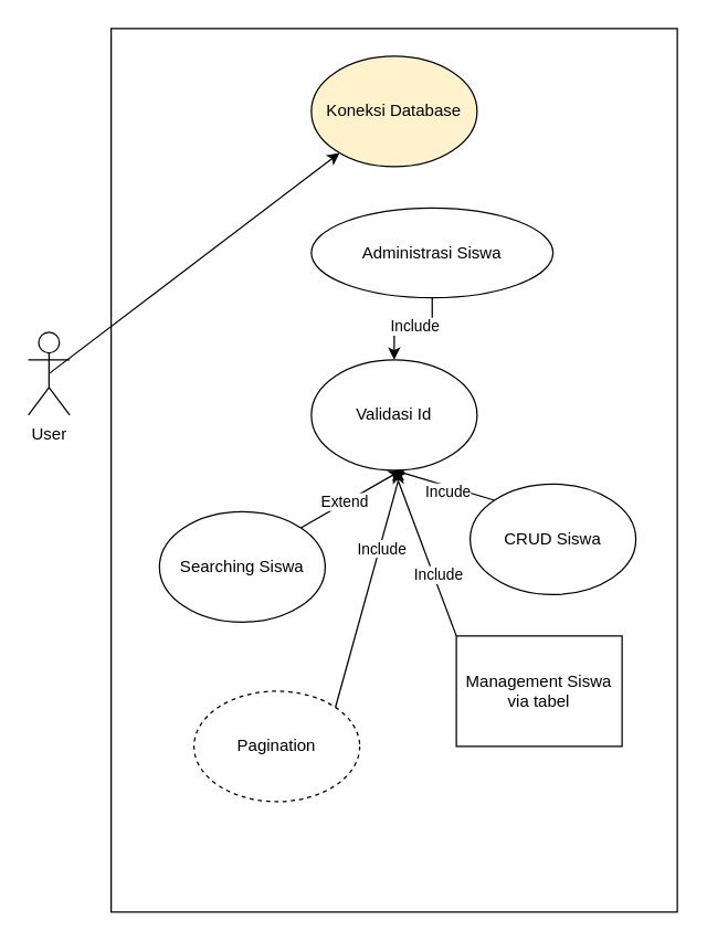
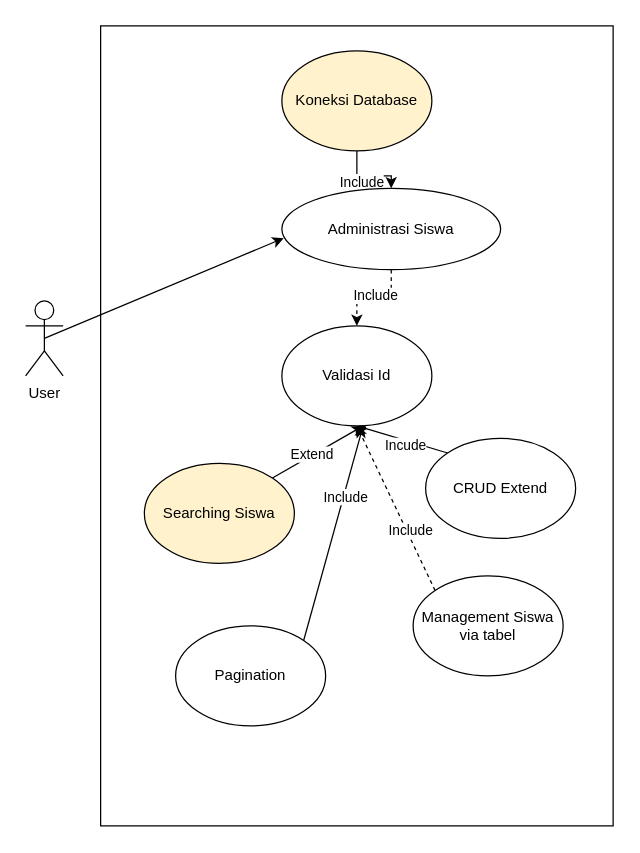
+ <mxCell id="4" style="edgeStyle=orthogonalEdgeStyle;rounded=0;orthogonalLoop=1;jettySize=auto;html=1;exitX=0.5;exitY=1;exitDx=0;exitDy=0;entryX=0.5;entryY=0;entryDx=0;entryDy=0;" edge="1" parent="1" source="6" target="9"><mxGeometry relative="1" as="geometry" /></mxCell>
+ <mxCell id="5" value="Include" style="edgeLabel;html=1;align=center;verticalAlign=middle;resizable=0;points=[];" vertex="1" connectable="0" parent="4"><mxGeometry x="-0.2" y="-4" relative="1" as="geometry"><mxPoint as="offset" /></mxGeometry></mxCell>
- <mxCell id="23" style="rounded=0;orthogonalLoop=1;jettySize=auto;html=1;exitX=0.5;exitY=0.5;exitDx=0;exitDy=0;exitPerimeter=0;" edge="1" parent="1" source="2" target="6"><mxGeometry relative="1" as="geometry" /></mxCell>
+ <mxCell id="23" style="rounded=0;orthogonalLoop=1;jettySize=auto;html=1;exitX=0.5;exitY=0.5;exitDx=0;exitDy=0;exitPerimeter=0;entryX=0.008;entryY=0.613;entryDx=0;entryDy=0;entryPerimeter=0;" edge="1" parent="1" source="2" target="9"><mxGeometry relative="1" as="geometry" /></mxCell>
- <mxCell id="7" style="edgeStyle=orthogonalEdgeStyle;rounded=0;orthogonalLoop=1;jettySize=auto;html=1;exitX=0.5;exitY=1;exitDx=0;exitDy=0;entryX=0.5;entryY=0;entryDx=0;entryDy=0;" edge="1" parent="1" source="9" target="22"><mxGeometry relative="1" as="geometry" /></mxCell>
+ <mxCell id="7" style="edgeStyle=orthogonalEdgeStyle;rounded=0;orthogonalLoop=1;jettySize=auto;html=1;exitX=0.5;exitY=1;exitDx=0;exitDy=0;entryX=0.5;entryY=0;entryDx=0;entryDy=0;dashed=1;" edge="1" parent="1" source="9" target="22"><mxGeometry relative="1" as="geometry" /></mxCell>
- <mxCell id="12" value="CRUD Siswa" style="ellipse;whiteSpace=wrap;html=1;" vertex="1" parent="1"><mxGeometry x="340" y="350" width="120" height="80" as="geometry" /></mxCell>
+ <mxCell id="12" value="CRUD Extend" style="ellipse;whiteSpace=wrap;html=1;" vertex="1" parent="1"><mxGeometry x="340" y="350" width="120" height="80" as="geometry" /></mxCell>
- <mxCell id="13" style="rounded=0;orthogonalLoop=1;jettySize=auto;html=1;exitX=0;exitY=0;exitDx=0;exitDy=0;entryX=0.5;entryY=1;entryDx=0;entryDy=0;" edge="1" parent="1" source="15" target="22"><mxGeometry relative="1" as="geometry" /></mxCell>
+ <mxCell id="13" style="rounded=0;orthogonalLoop=1;jettySize=auto;html=1;exitX=0;exitY=0;exitDx=0;exitDy=0;entryX=0.5;entryY=1;entryDx=0;entryDy=0;dashed=1;" edge="1" parent="1" source="15" target="22"><mxGeometry relative="1" as="geometry" /></mxCell>
- <mxCell id="18" value="Searching Siswa" style="ellipse;whiteSpace=wrap;html=1;" vertex="1" parent="1"><mxGeometry x="115" y="370" width="120" height="80" as="geometry" /></mxCell>
+ <mxCell id="18" value="Searching Siswa" style="ellipse;whiteSpace=wrap;html=1;fillColor=#fff2cc;" vertex="1" parent="1"><mxGeometry x="115" y="370" width="120" height="80" as="geometry" /></mxCell>
- <mxCell id="15" value="Management Siswa via tabel" style="whiteSpace=wrap;html=1;rounded=0;" vertex="1" parent="1"><mxGeometry x="330" y="460" width="120" height="80" as="geometry" /></mxCell>
+ <mxCell id="15" value="Management Siswa via tabel" style="ellipse;whiteSpace=wrap;html=1;" vertex="1" parent="1"><mxGeometry x="330" y="460" width="120" height="80" as="geometry" /></mxCell>
- <mxCell id="21" value="Pagination" style="ellipse;whiteSpace=wrap;html=1;dashed=1;" vertex="1" parent="1"><mxGeometry x="140" y="500" width="120" height="80" as="geometry" /></mxCell>
+ <mxCell id="21" value="Pagination" style="ellipse;whiteSpace=wrap;html=1;" vertex="1" parent="1"><mxGeometry x="140" y="500" width="120" height="80" as="geometry" /></mxCell>
